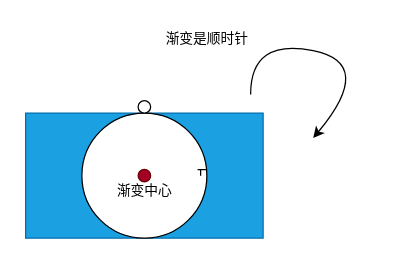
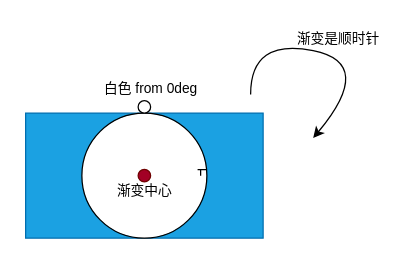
- <mxCell id="11" value="渐变是顺时针" style="text;html=1;align=center;verticalAlign=middle;resizable=0;points=[];autosize=1;strokeColor=none;fillColor=none;fontSize=11;" vertex="1" parent="1"><mxGeometry x="125" y="20" width="80" height="20" as="geometry" /></mxCell>
+ <mxCell id="11" value="渐变是顺时针" style="text;html=1;align=center;verticalAlign=middle;resizable=0;points=[];autosize=1;strokeColor=none;fillColor=none;fontSize=11;" vertex="1" parent="1"><mxGeometry x="230" y="20" width="80" height="20" as="geometry" /></mxCell>
+ <mxCell id="9" value="白色 from 0deg" style="text;html=1;align=center;verticalAlign=middle;resizable=0;points=[];autosize=1;strokeColor=none;fillColor=none;fontSize=11;" vertex="1" parent="1"><mxGeometry x="75" y="60" width="90" height="20" as="geometry" /></mxCell>
